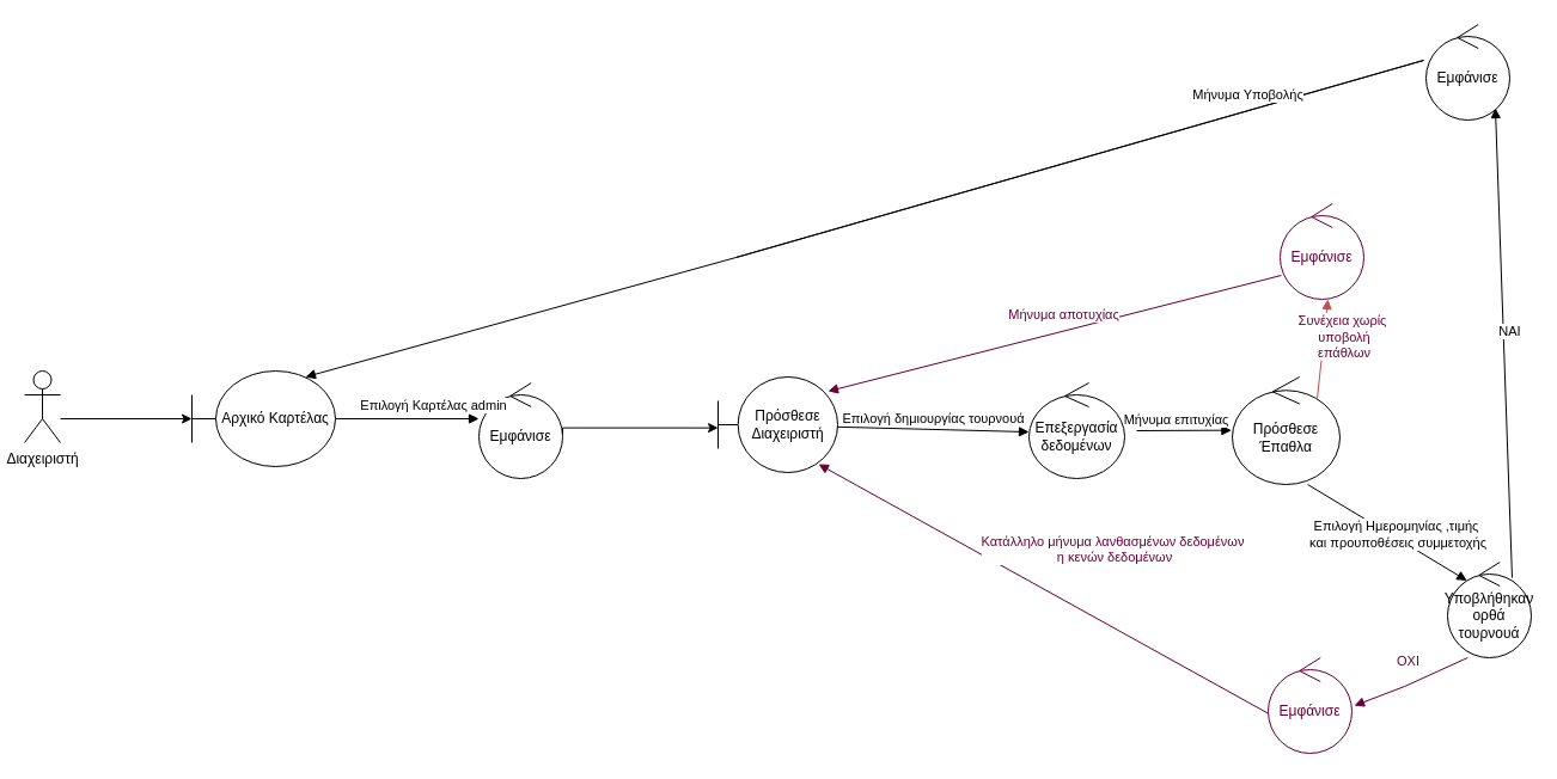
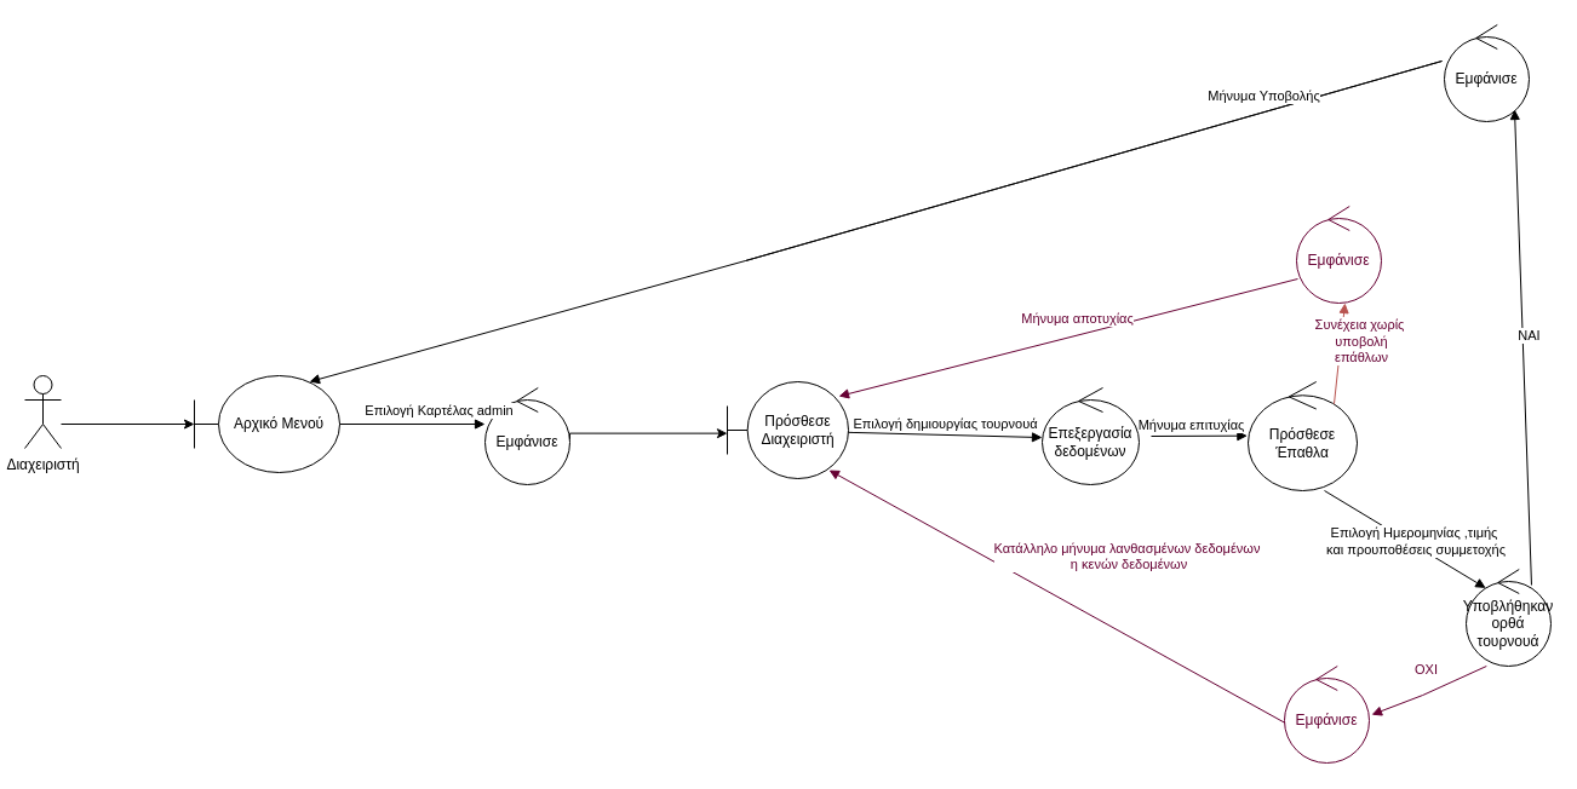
- <mxCell id="3" value="Αρχικό Καρτέλας" style="shape=umlBoundary;whiteSpace=wrap;html=1;" vertex="1" parent="1"><mxGeometry x="160" y="310" width="120" height="80" as="geometry" /></mxCell>
+ <mxCell id="3" value="Αρχικό Μενού" style="shape=umlBoundary;whiteSpace=wrap;html=1;" vertex="1" parent="1"><mxGeometry x="160" y="310" width="120" height="80" as="geometry" /></mxCell>
